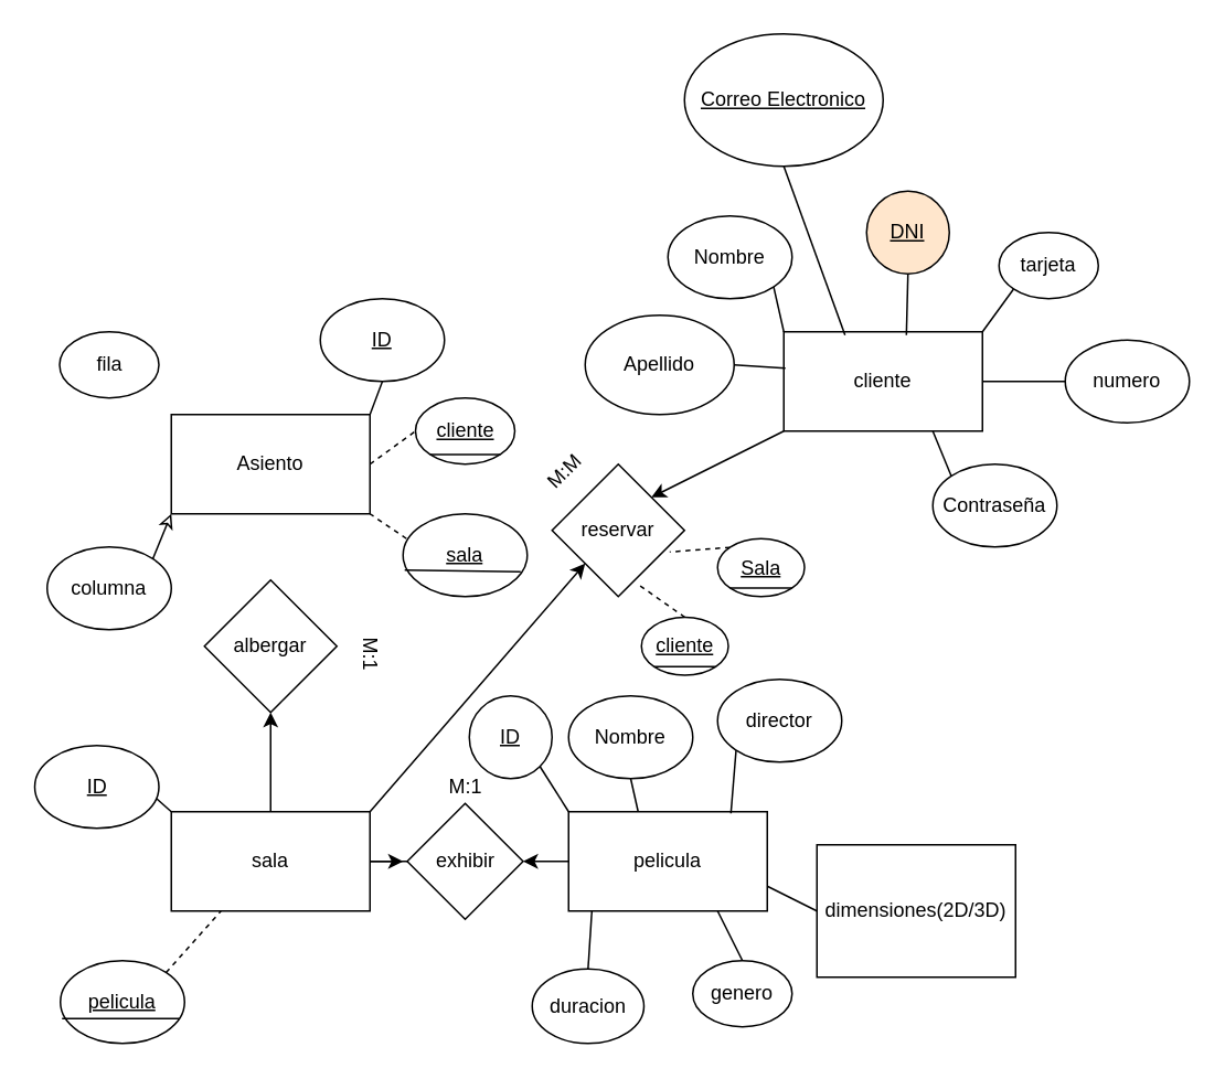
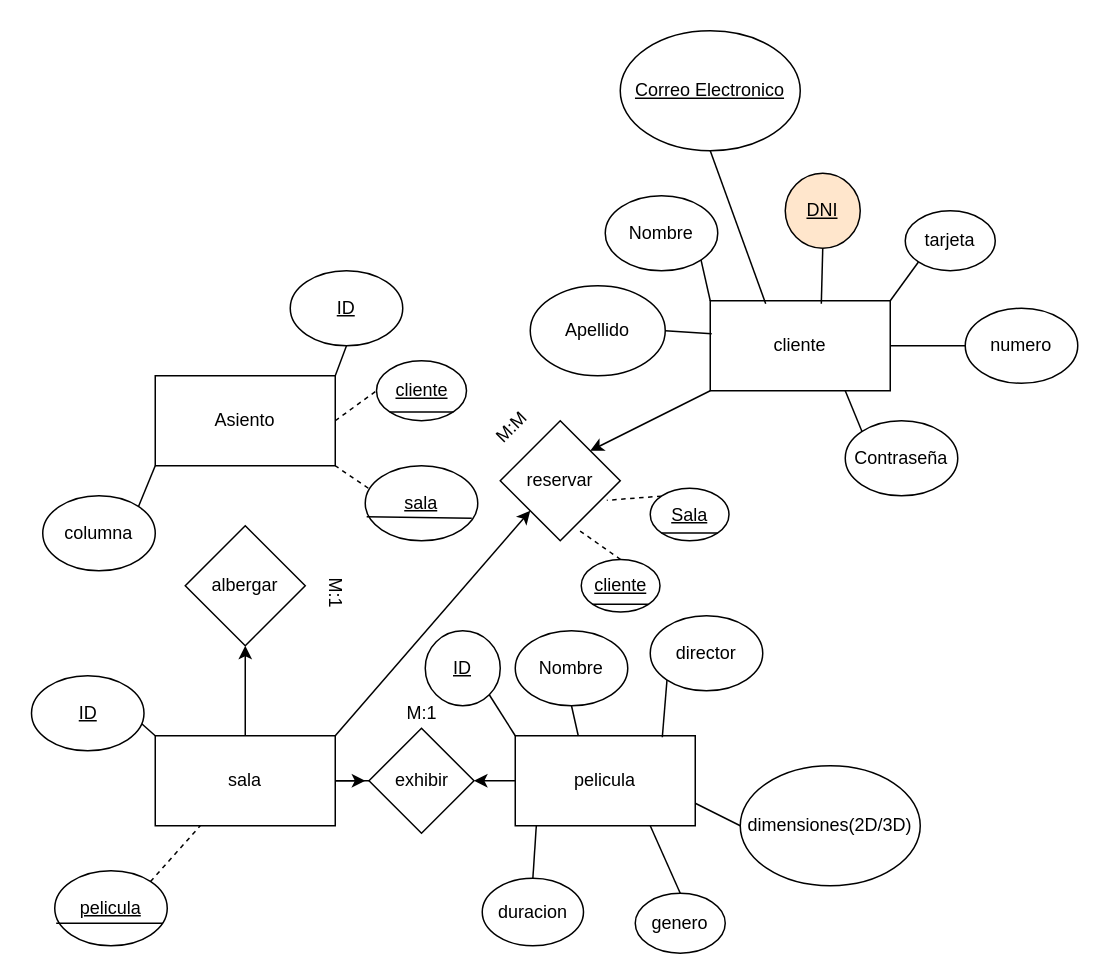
- <mxCell id="10" value="fila" style="ellipse;whiteSpace=wrap;html=1;" vertex="1" parent="1"><mxGeometry x="35.5" y="200" width="60" height="40" as="geometry" /></mxCell>
- <mxCell id="13" style="edgeStyle=none;rounded=0;orthogonalLoop=1;jettySize=auto;html=1;exitX=1;exitY=0;exitDx=0;exitDy=0;entryX=0;entryY=1;entryDx=0;entryDy=0;endArrow=classic;endFill=0;" edge="1" parent="1" source="14" target="3"><mxGeometry relative="1" as="geometry" /></mxCell>
+ <mxCell id="13" style="edgeStyle=none;rounded=0;orthogonalLoop=1;jettySize=auto;html=1;exitX=1;exitY=0;exitDx=0;exitDy=0;entryX=0;entryY=1;entryDx=0;entryDy=0;endArrow=none;endFill=0;" edge="1" parent="1" source="14" target="3"><mxGeometry relative="1" as="geometry" /></mxCell>
- <mxCell id="34" value="dimensiones(2D/3D)" style="whiteSpace=wrap;html=1;rounded=0;" vertex="1" parent="1"><mxGeometry x="493" y="510" width="120" height="80" as="geometry" /></mxCell>
+ <mxCell id="34" value="dimensiones(2D/3D)" style="ellipse;whiteSpace=wrap;html=1;" vertex="1" parent="1"><mxGeometry x="493" y="510" width="120" height="80" as="geometry" /></mxCell>
- <mxCell id="30" value="genero" style="ellipse;whiteSpace=wrap;html=1;" vertex="1" parent="1"><mxGeometry x="418" y="580" width="60" height="40" as="geometry" /></mxCell>
+ <mxCell id="30" value="genero" style="ellipse;whiteSpace=wrap;html=1;" vertex="1" parent="1"><mxGeometry x="423" y="595" width="60" height="40" as="geometry" /></mxCell>
